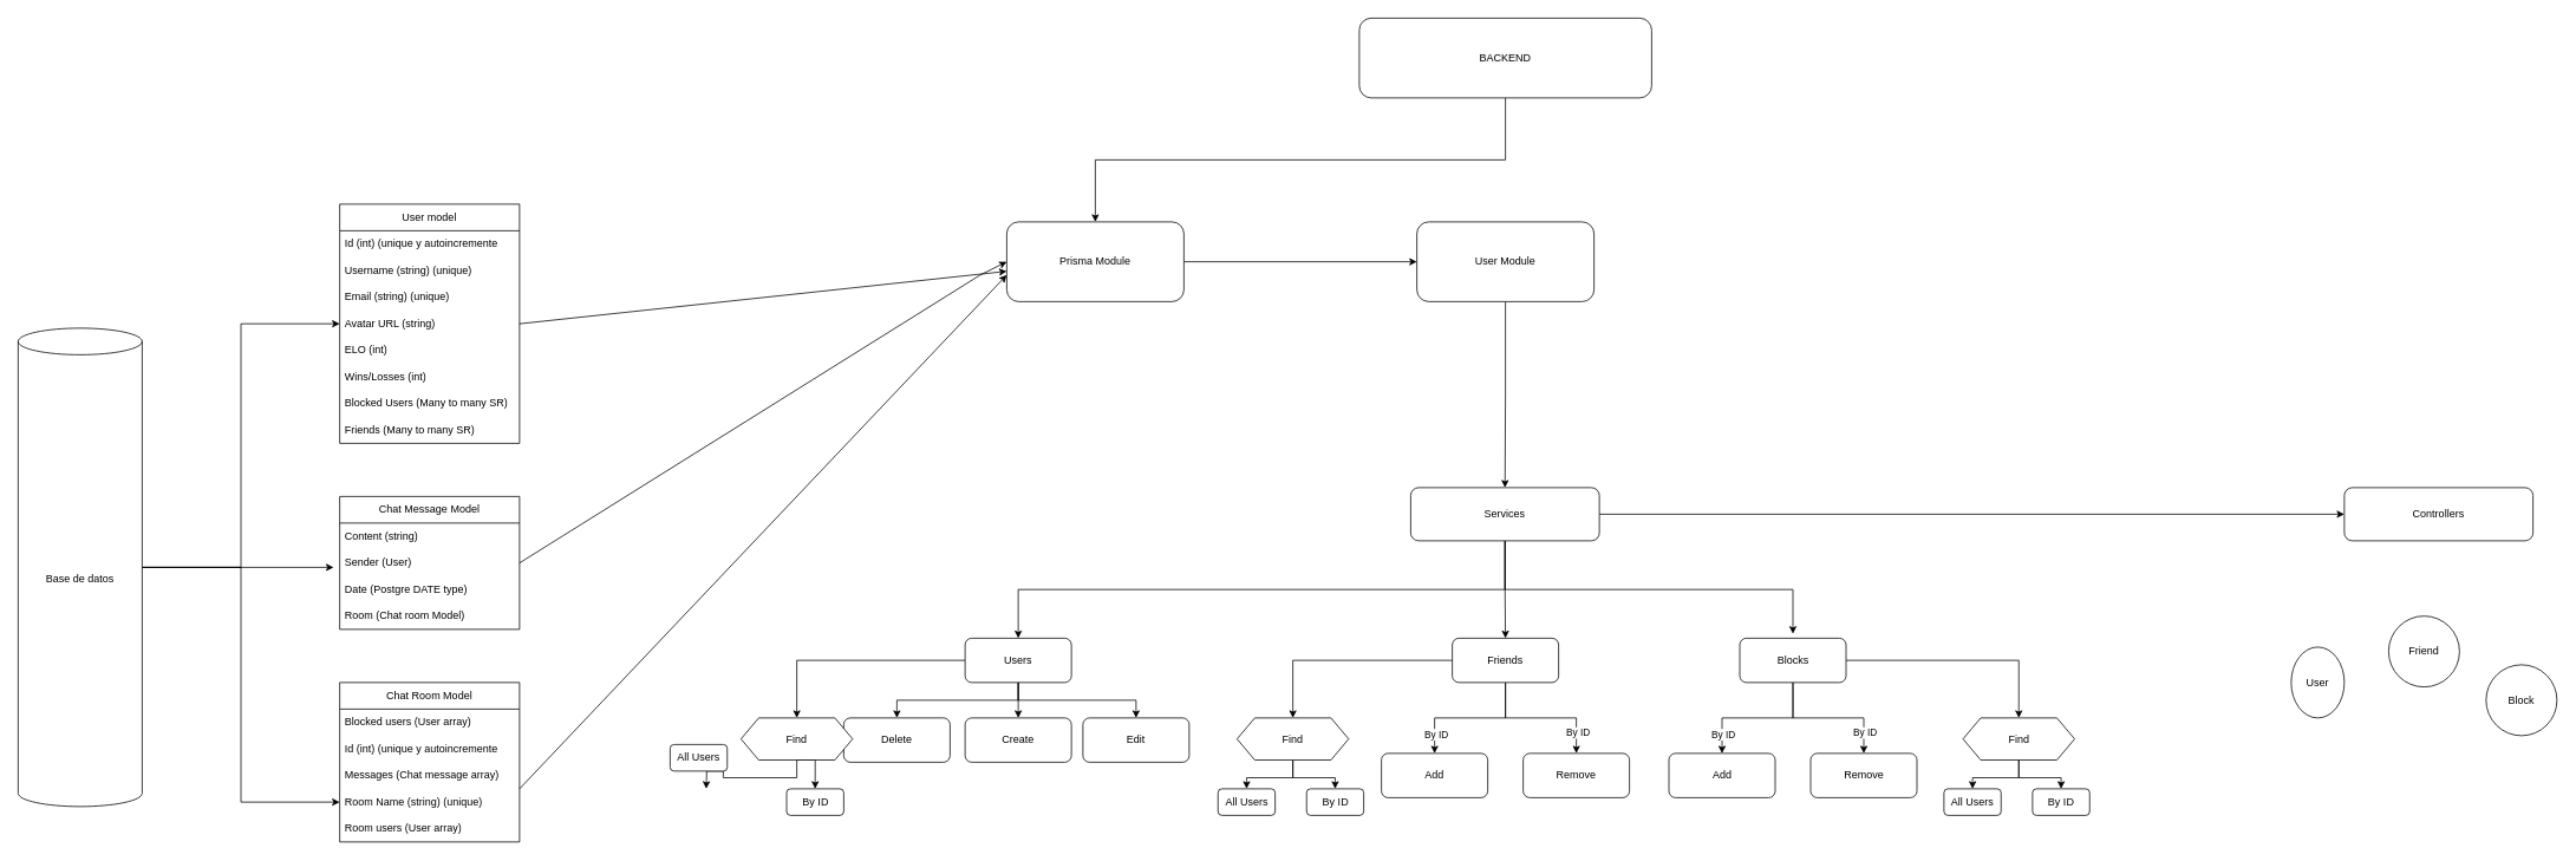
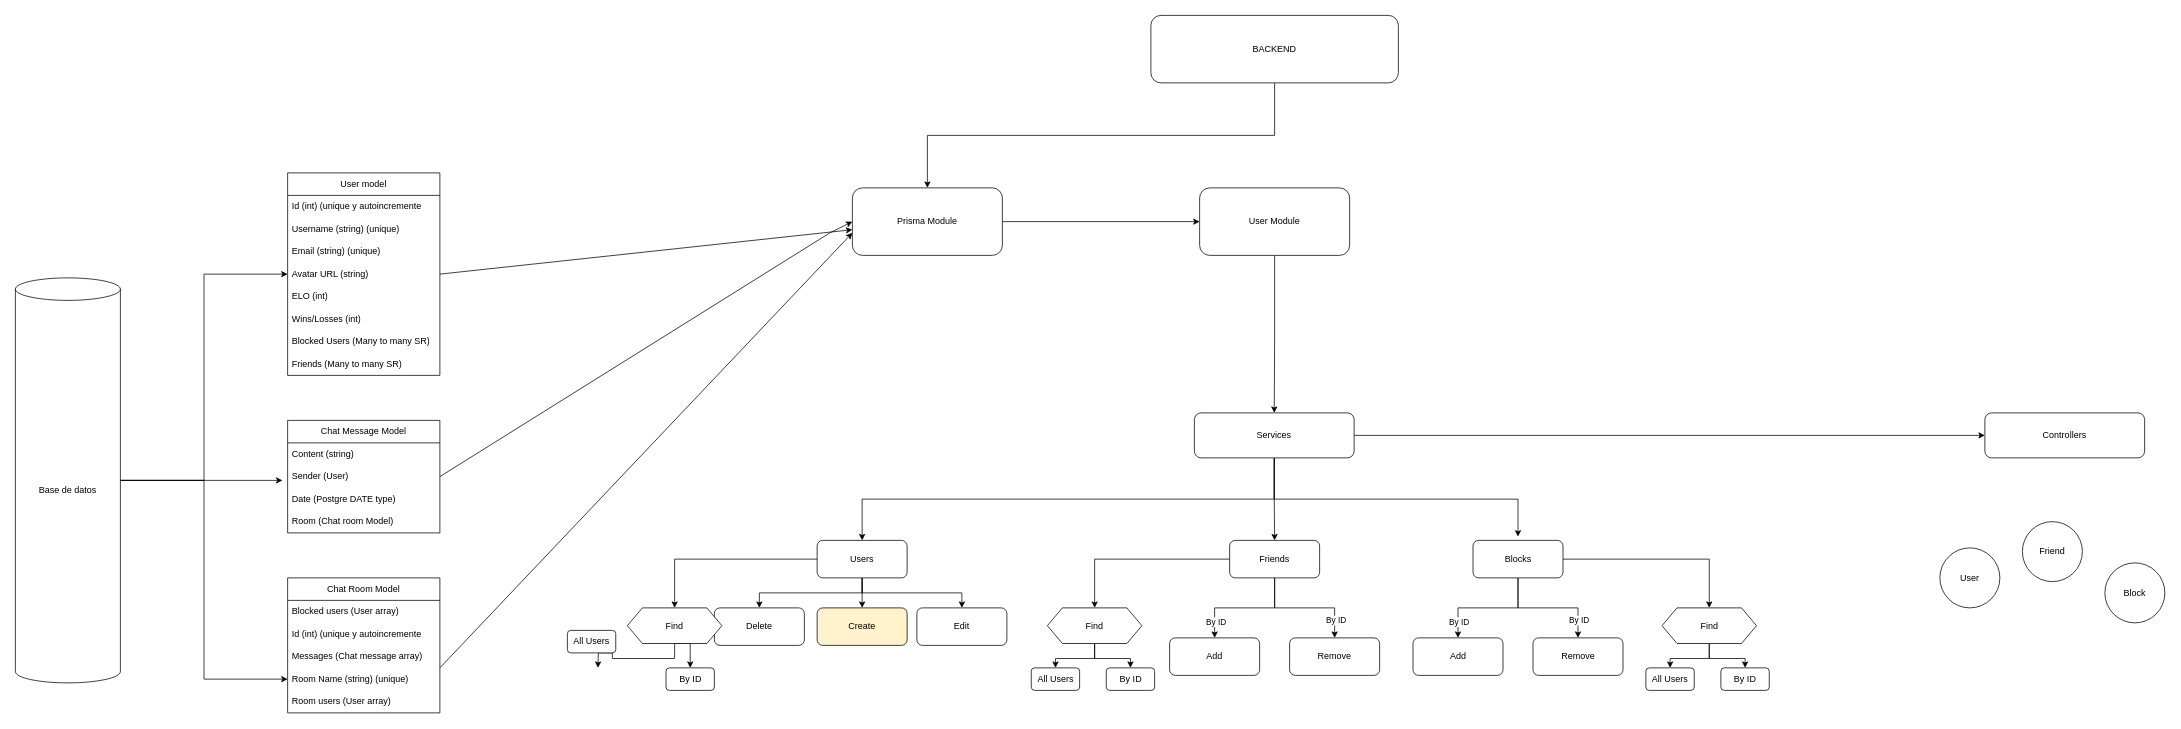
- <mxCell id="77" value="User" style="ellipse;whiteSpace=wrap;html=1;aspect=fixed;" vertex="1" parent="1"><mxGeometry x="2586" y="730" width="60" height="80" as="geometry" /></mxCell>
+ <mxCell id="77" value="User" style="ellipse;whiteSpace=wrap;html=1;aspect=fixed;" vertex="1" parent="1"><mxGeometry x="2586" y="730" width="80" height="80" as="geometry" /></mxCell>
- <mxCell id="40" value="Create" style="rounded=1;whiteSpace=wrap;html=1;" parent="1" vertex="1"><mxGeometry x="1089" y="810" width="120" height="50" as="geometry" /></mxCell>
+ <mxCell id="40" value="Create" style="rounded=1;whiteSpace=wrap;html=1;fillColor=#fff2cc;" parent="1" vertex="1"><mxGeometry x="1089" y="810" width="120" height="50" as="geometry" /></mxCell>
